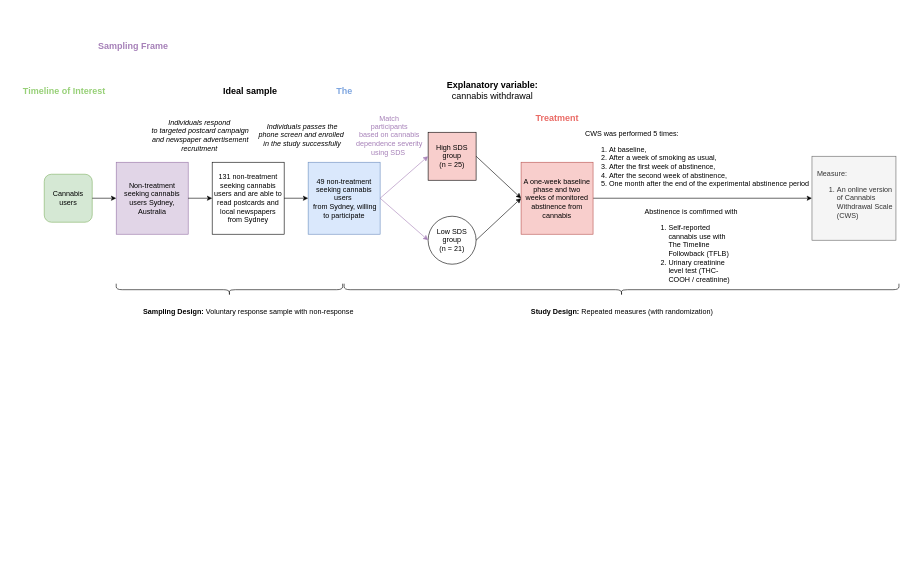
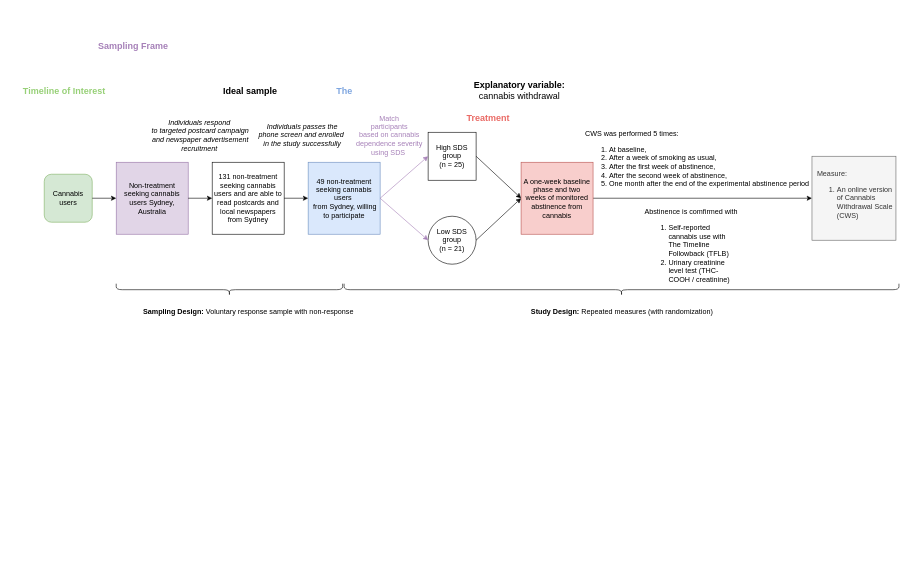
- <mxCell id="14" value="Explanatory variable: &lt;br&gt;&lt;span style=&quot;font-weight: normal&quot;&gt;cannabis withdrawal&lt;/span&gt;" style="text;html=1;align=center;verticalAlign=middle;resizable=0;points=[];autosize=1;fontStyle=1;fontSize=15;" vertex="1" parent="1"><mxGeometry x="735" y="130" width="170" height="40" as="geometry" /></mxCell>
+ <mxCell id="14" value="Explanatory variable: &lt;br&gt;&lt;span style=&quot;font-weight: normal&quot;&gt;cannabis withdrawal&lt;/span&gt;" style="text;html=1;align=center;verticalAlign=middle;resizable=0;points=[];autosize=1;fontStyle=1;fontSize=15;" vertex="1" parent="1"><mxGeometry x="780" y="130" width="170" height="40" as="geometry" /></mxCell>
- <mxCell id="22" value="Treatment" style="text;html=1;align=center;verticalAlign=middle;resizable=0;points=[];autosize=1;fontStyle=1;fontSize=15;fontColor=#EA6B66;" vertex="1" parent="1"><mxGeometry x="883" y="185" width="90" height="20" as="geometry" /></mxCell>
+ <mxCell id="22" value="Treatment" style="text;html=1;align=center;verticalAlign=middle;resizable=0;points=[];autosize=1;fontStyle=1;fontSize=15;fontColor=#EA6B66;" vertex="1" parent="1"><mxGeometry x="768" y="185" width="90" height="20" as="geometry" /></mxCell>
- <mxCell id="16" value="High SDS group&lt;br&gt;(n = 25)" style="whiteSpace=wrap;html=1;aspect=fixed;fontSize=12;fillColor=#f8cecc;" vertex="1" parent="1"><mxGeometry x="713" y="220" width="80" height="80" as="geometry" /></mxCell>
+ <mxCell id="16" value="High SDS group&lt;br&gt;(n = 25)" style="whiteSpace=wrap;html=1;aspect=fixed;fontSize=12;" vertex="1" parent="1"><mxGeometry x="713" y="220" width="80" height="80" as="geometry" /></mxCell>
